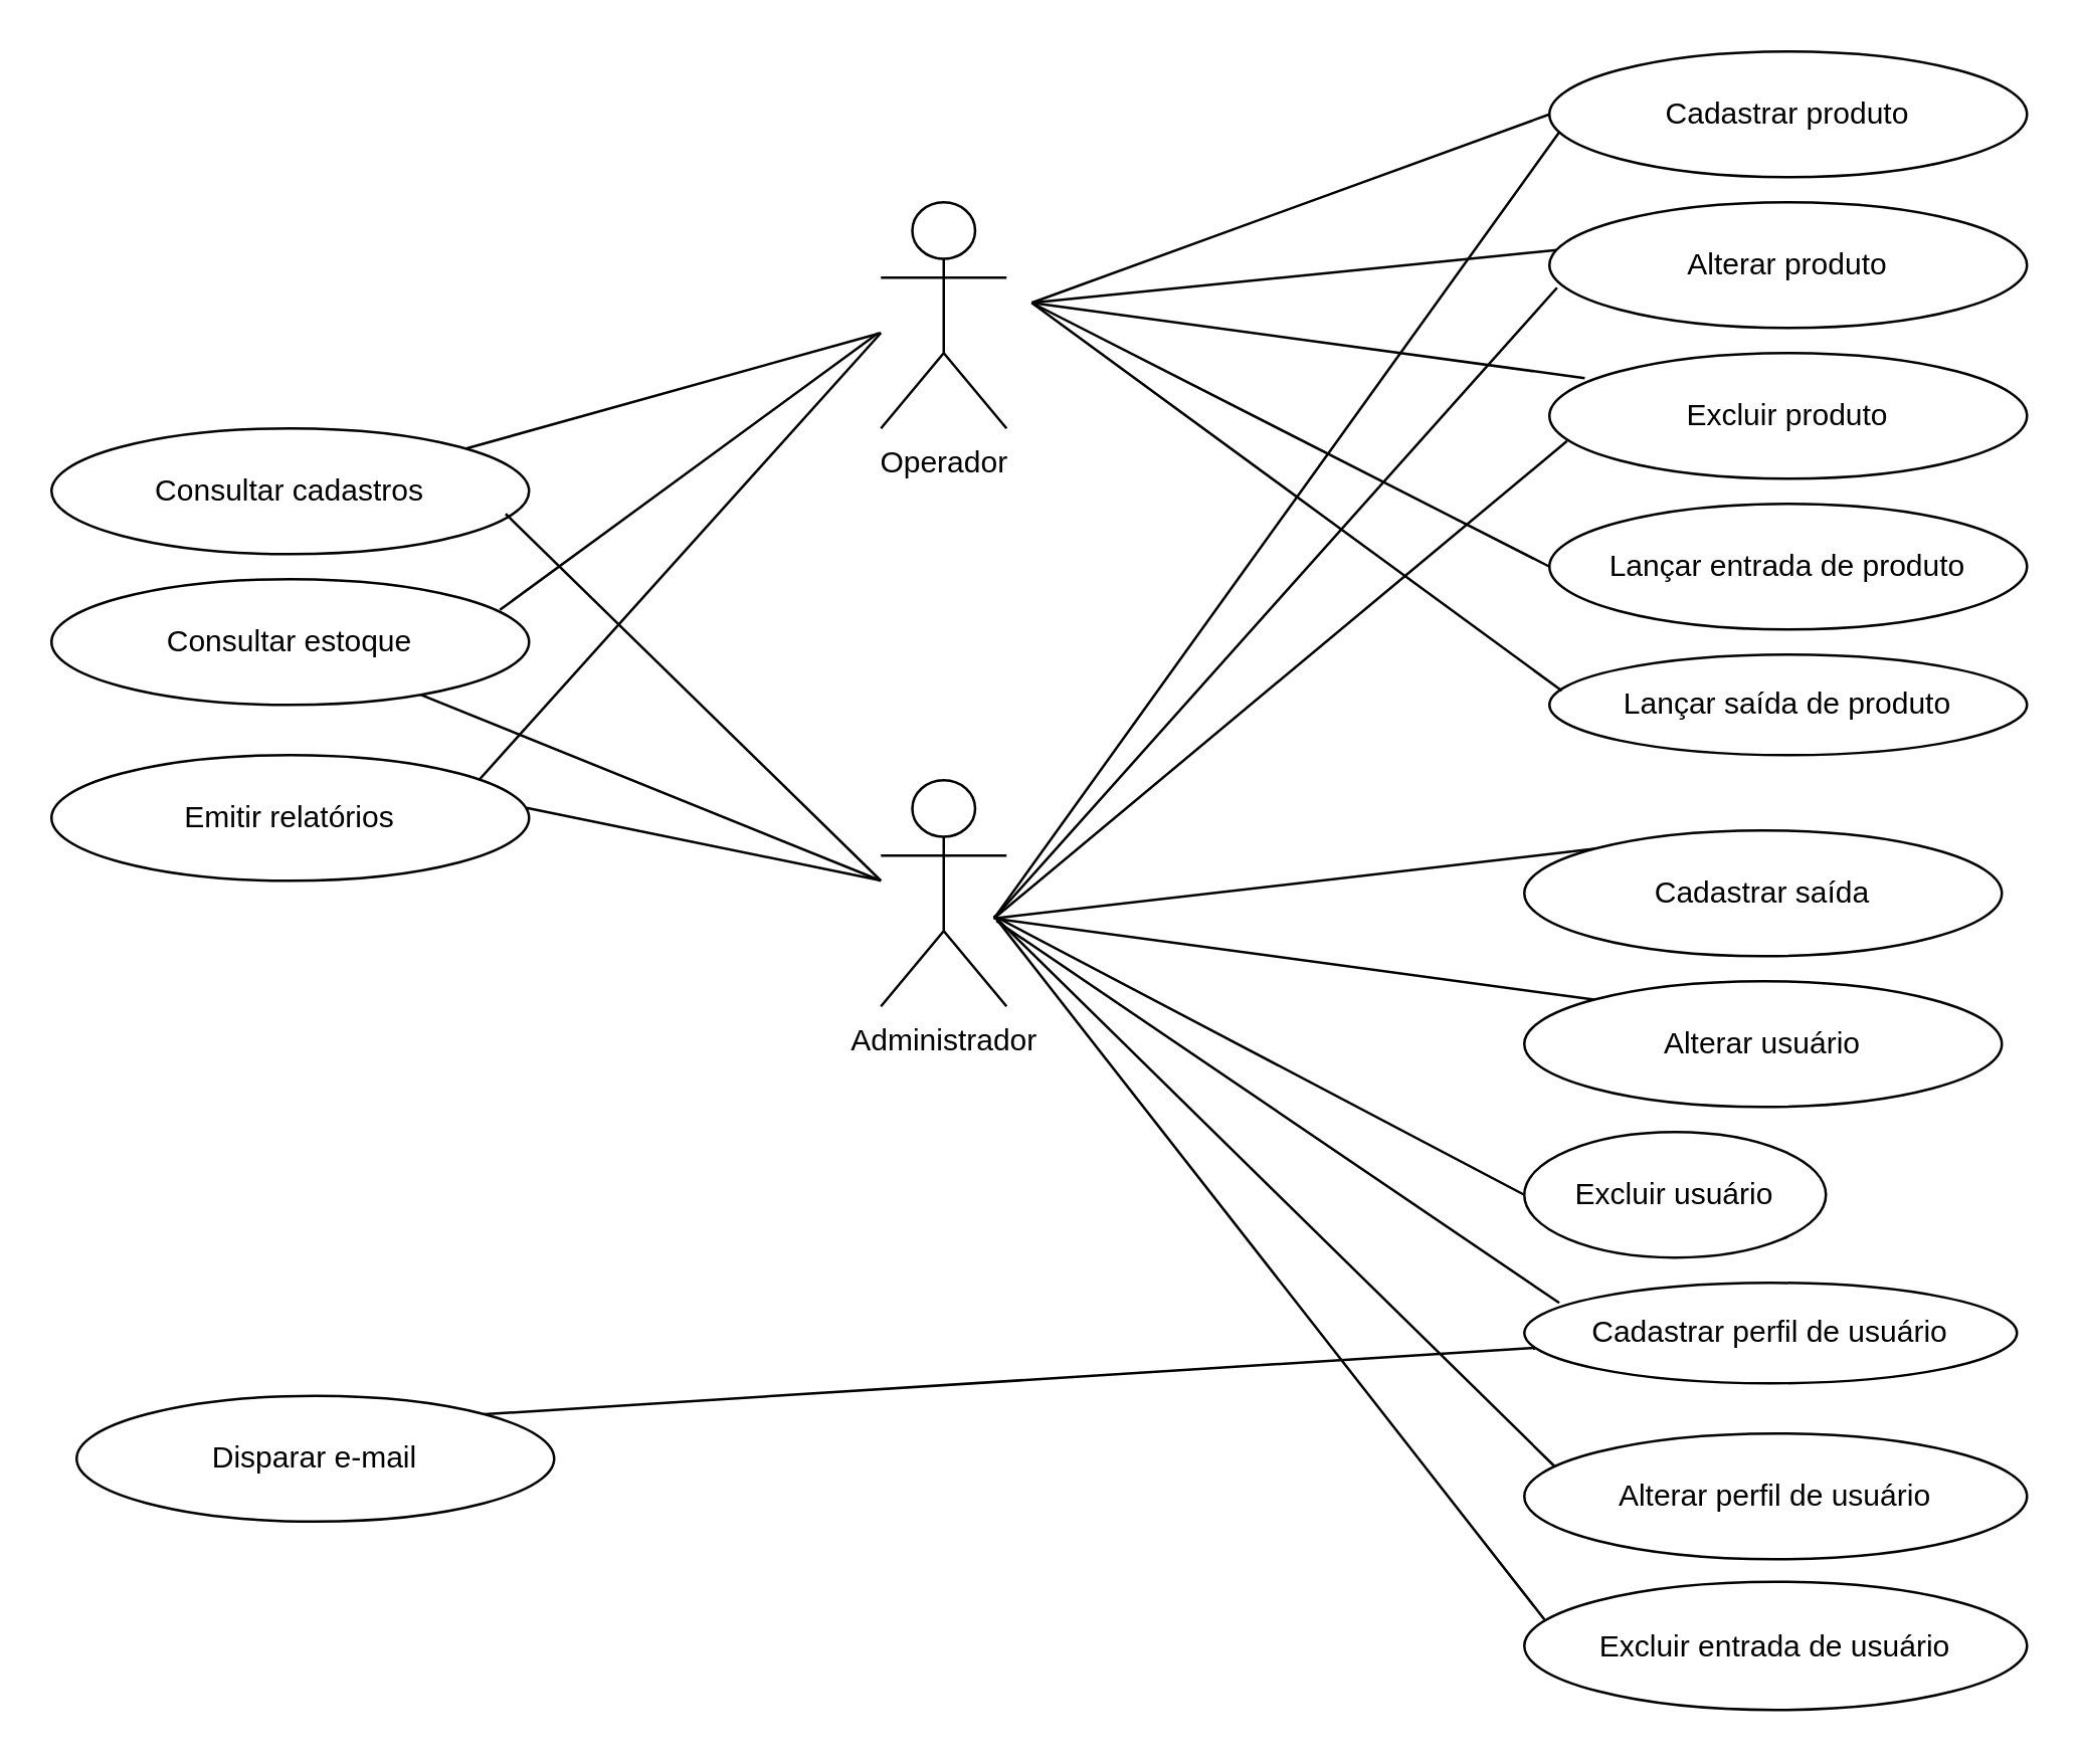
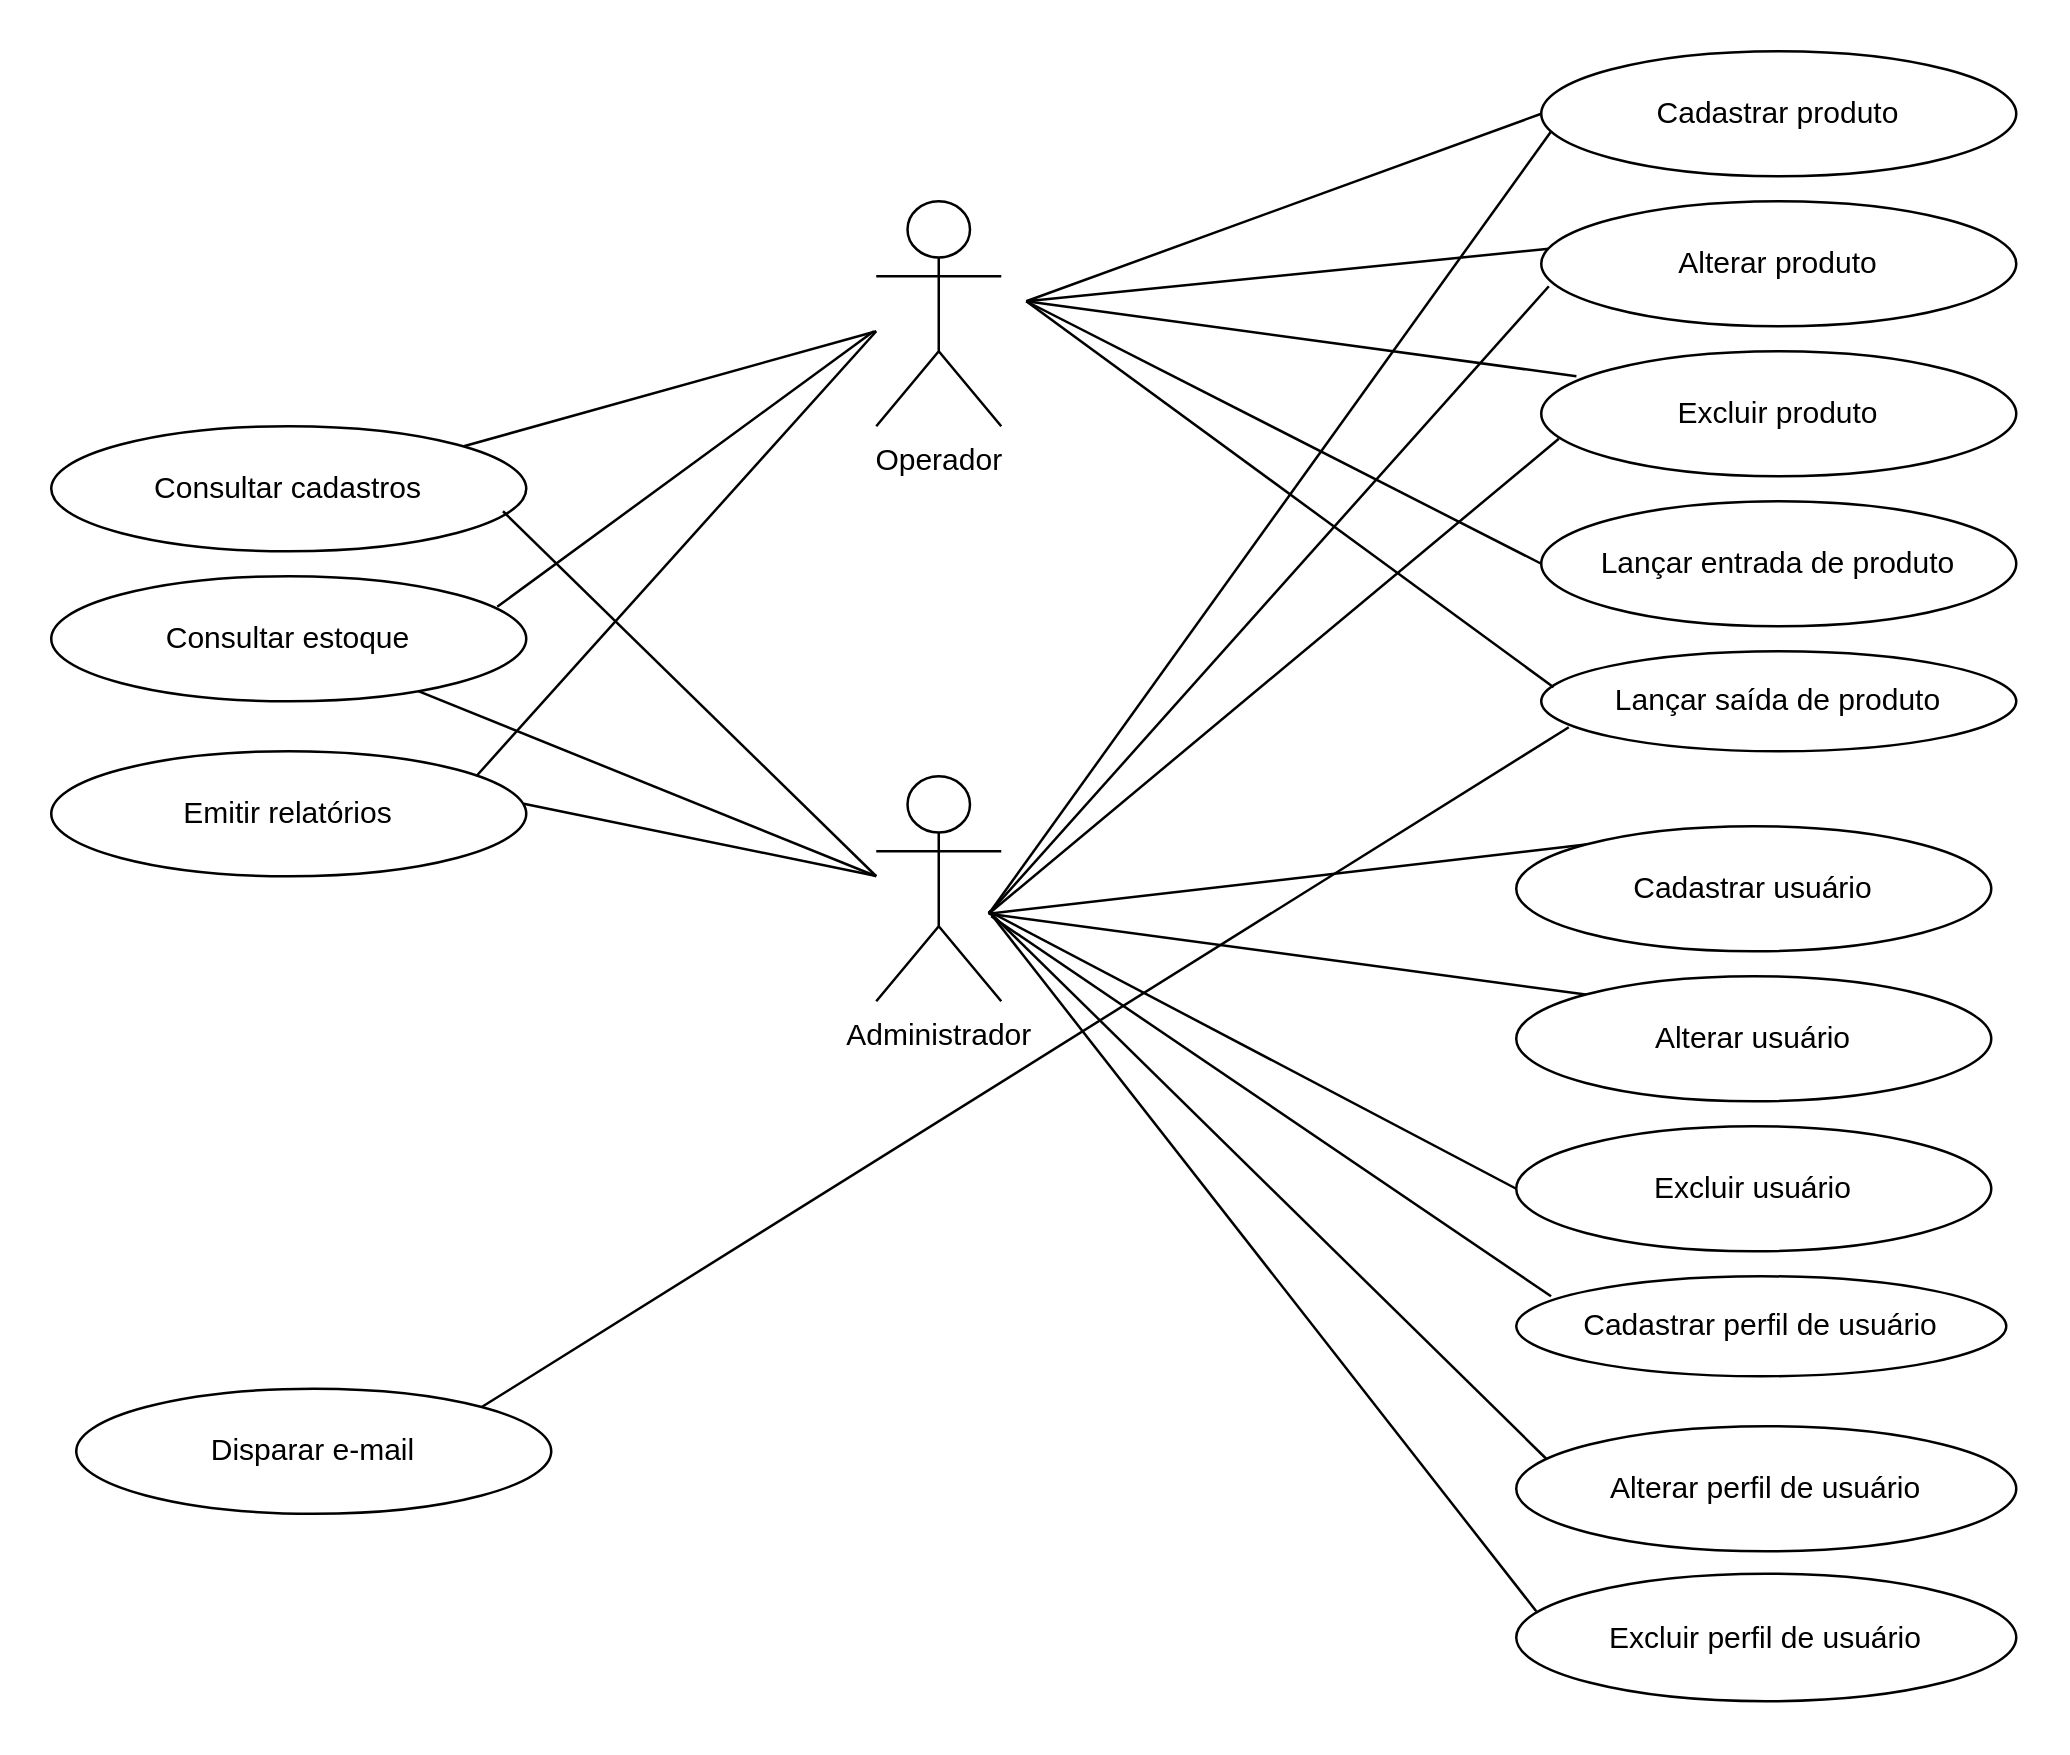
- <mxCell id="7" value="Cadastrar saída" style="ellipse;whiteSpace=wrap;html=1;" vertex="1" parent="1"><mxGeometry x="606" y="330" width="190" height="50" as="geometry" /></mxCell>
+ <mxCell id="7" value="Cadastrar usuário" style="ellipse;whiteSpace=wrap;html=1;" vertex="1" parent="1"><mxGeometry x="606" y="330" width="190" height="50" as="geometry" /></mxCell>
- <mxCell id="9" value="Excluir usuário" style="ellipse;whiteSpace=wrap;html=1;" vertex="1" parent="1"><mxGeometry x="606" y="450" width="120" height="50" as="geometry" /></mxCell>
+ <mxCell id="9" value="Excluir usuário" style="ellipse;whiteSpace=wrap;html=1;" vertex="1" parent="1"><mxGeometry x="606" y="450" width="190" height="50" as="geometry" /></mxCell>
- <mxCell id="38" value="" style="endArrow=none;html=1;rounded=0;exitX=1;exitY=0;exitDx=0;exitDy=0;" edge="1" parent="1" source="39" target="10"><mxGeometry width="50" height="50" relative="1" as="geometry"><mxPoint x="310" y="570" as="sourcePoint" /><mxPoint x="360" y="520" as="targetPoint" /></mxGeometry></mxCell>
+ <mxCell id="38" value="" style="endArrow=none;html=1;rounded=0;entryX=0.058;entryY=0.76;entryDx=0;entryDy=0;entryPerimeter=0;exitX=1;exitY=0;exitDx=0;exitDy=0;" edge="1" parent="1" source="39" target="17"><mxGeometry width="50" height="50" relative="1" as="geometry"><mxPoint x="310" y="570" as="sourcePoint" /><mxPoint x="360" y="520" as="targetPoint" /></mxGeometry></mxCell>
- <mxCell id="12" value="Excluir entrada de&amp;nbsp;usuário" style="ellipse;whiteSpace=wrap;html=1;" vertex="1" parent="1"><mxGeometry x="606" y="629" width="200" height="51" as="geometry" /></mxCell>
+ <mxCell id="12" value="Excluir perfil de&amp;nbsp;usuário" style="ellipse;whiteSpace=wrap;html=1;" vertex="1" parent="1"><mxGeometry x="606" y="629" width="200" height="51" as="geometry" /></mxCell>
